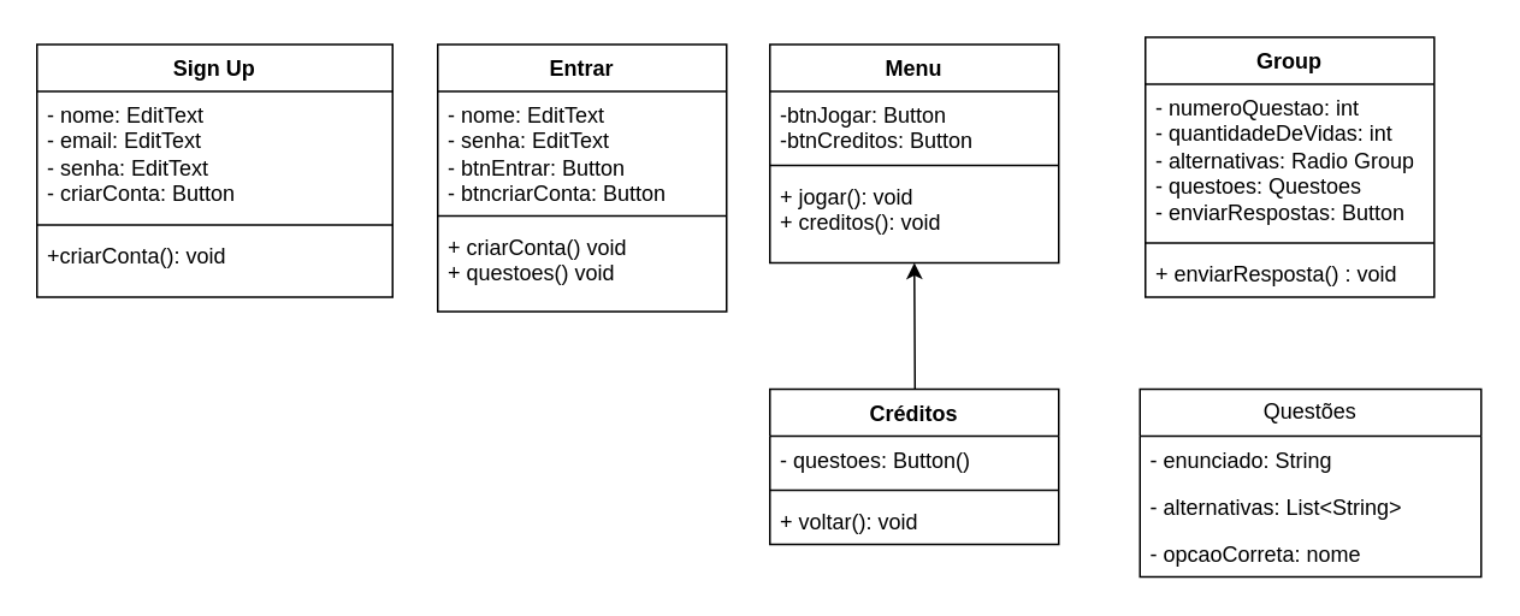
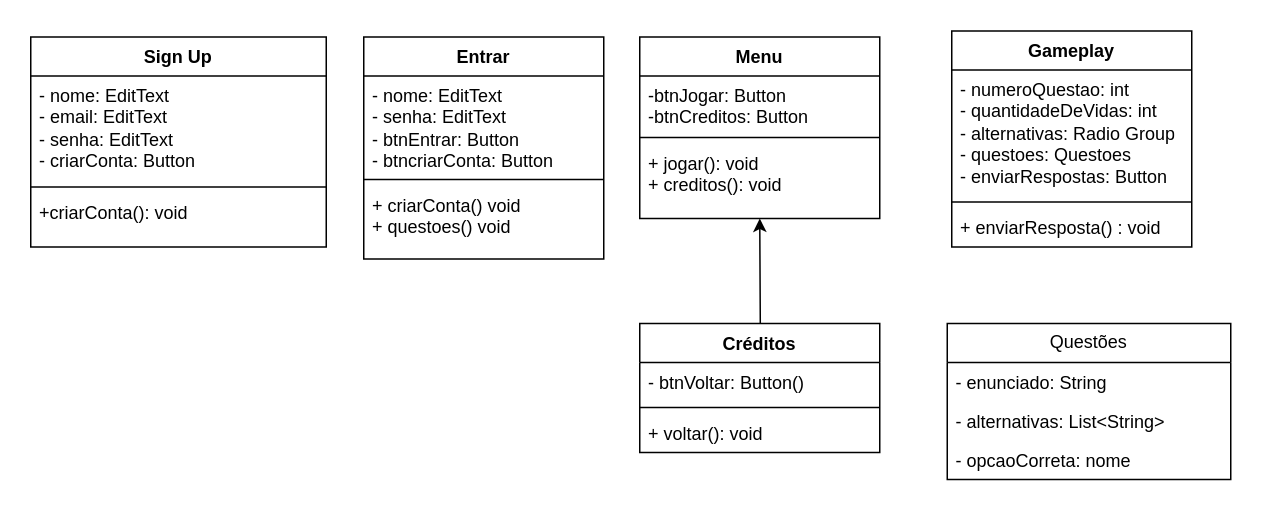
- <mxCell id="19" value="Group" style="swimlane;fontStyle=1;align=center;verticalAlign=top;childLayout=stackLayout;horizontal=1;startSize=26;horizontalStack=0;resizeParent=1;resizeParentMax=0;resizeLast=0;collapsible=1;marginBottom=0;whiteSpace=wrap;html=1;" parent="1" vertex="1"><mxGeometry x="634" y="20" width="160" height="144" as="geometry" /></mxCell>
+ <mxCell id="19" value="Gameplay" style="swimlane;fontStyle=1;align=center;verticalAlign=top;childLayout=stackLayout;horizontal=1;startSize=26;horizontalStack=0;resizeParent=1;resizeParentMax=0;resizeLast=0;collapsible=1;marginBottom=0;whiteSpace=wrap;html=1;" parent="1" vertex="1"><mxGeometry x="634" y="20" width="160" height="144" as="geometry" /></mxCell>
- <mxCell id="16" value="- questoes: Button()" style="text;strokeColor=none;fillColor=none;align=left;verticalAlign=top;spacingLeft=4;spacingRight=4;overflow=hidden;rotatable=0;points=[[0,0.5],[1,0.5]];portConstraint=eastwest;whiteSpace=wrap;html=1;" parent="15" vertex="1"><mxGeometry y="26" width="160" height="26" as="geometry" /></mxCell>
+ <mxCell id="16" value="- btnVoltar: Button()" style="text;strokeColor=none;fillColor=none;align=left;verticalAlign=top;spacingLeft=4;spacingRight=4;overflow=hidden;rotatable=0;points=[[0,0.5],[1,0.5]];portConstraint=eastwest;whiteSpace=wrap;html=1;" parent="15" vertex="1"><mxGeometry y="26" width="160" height="26" as="geometry" /></mxCell>
